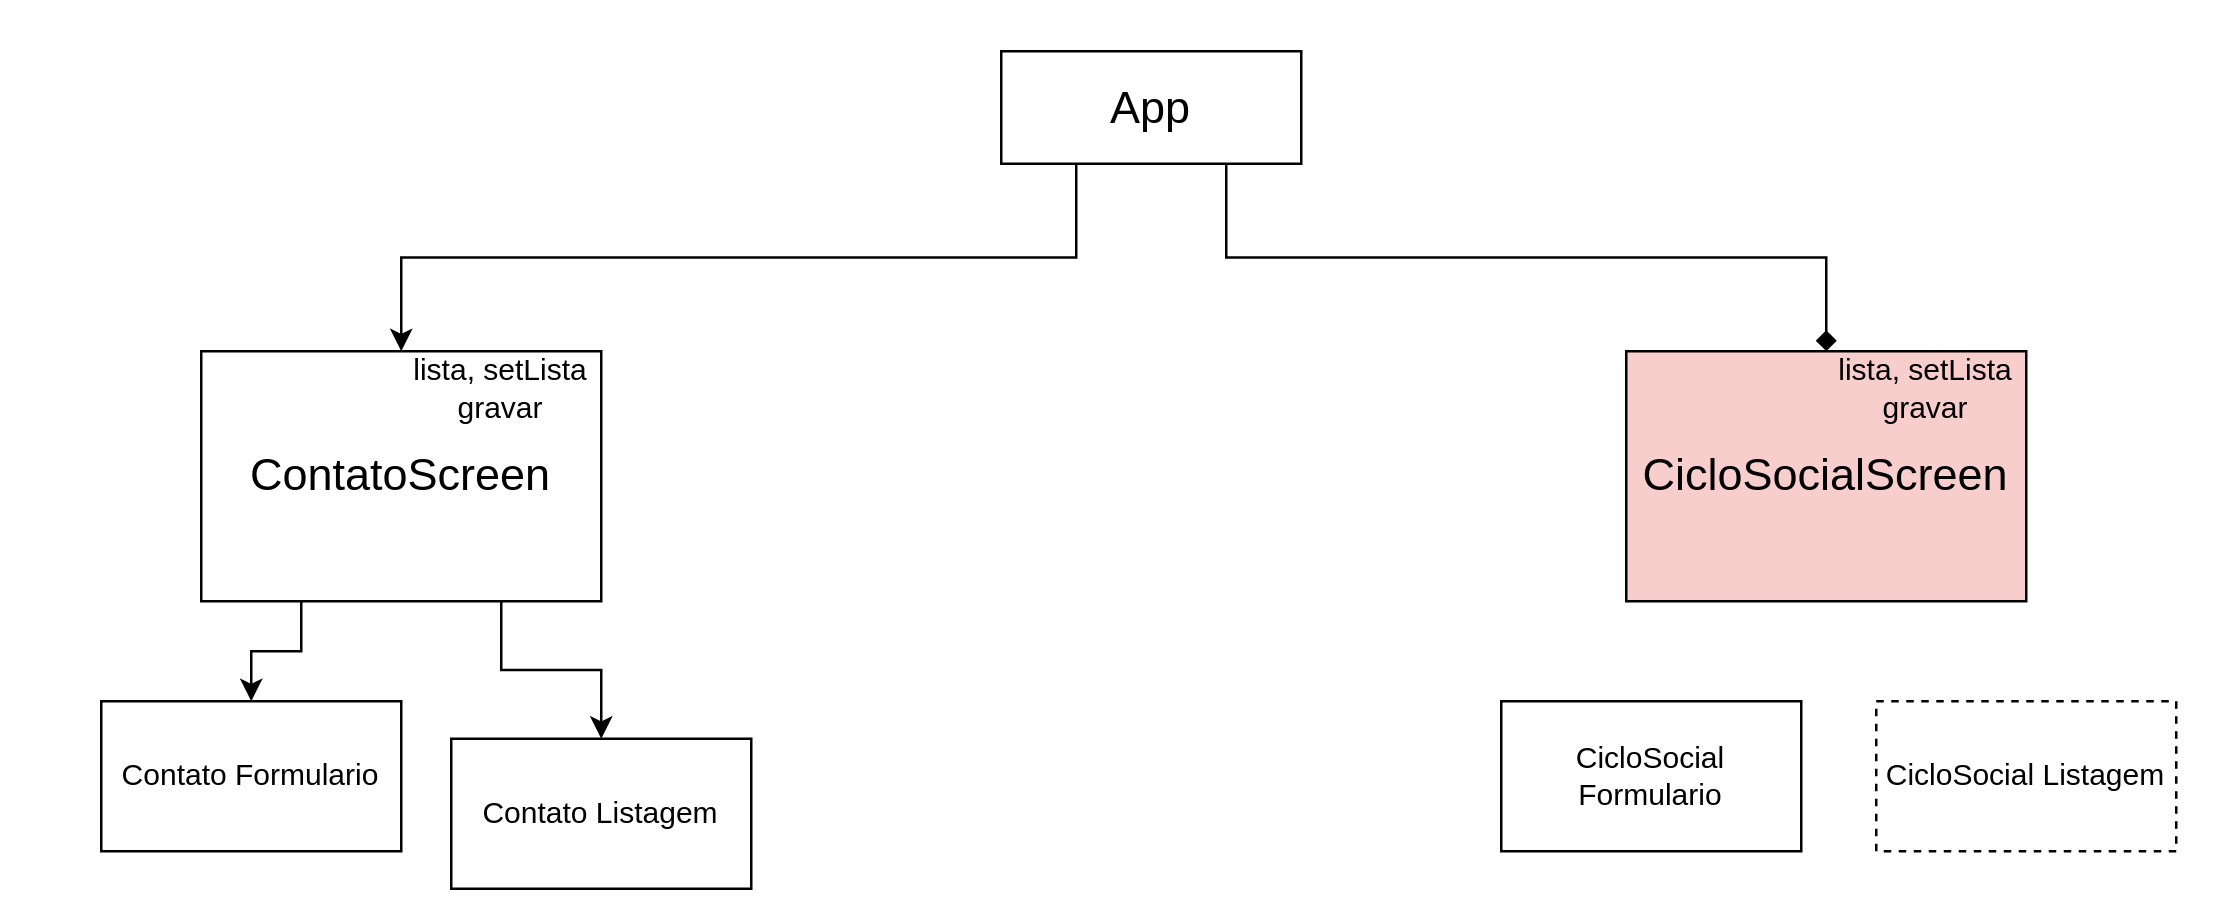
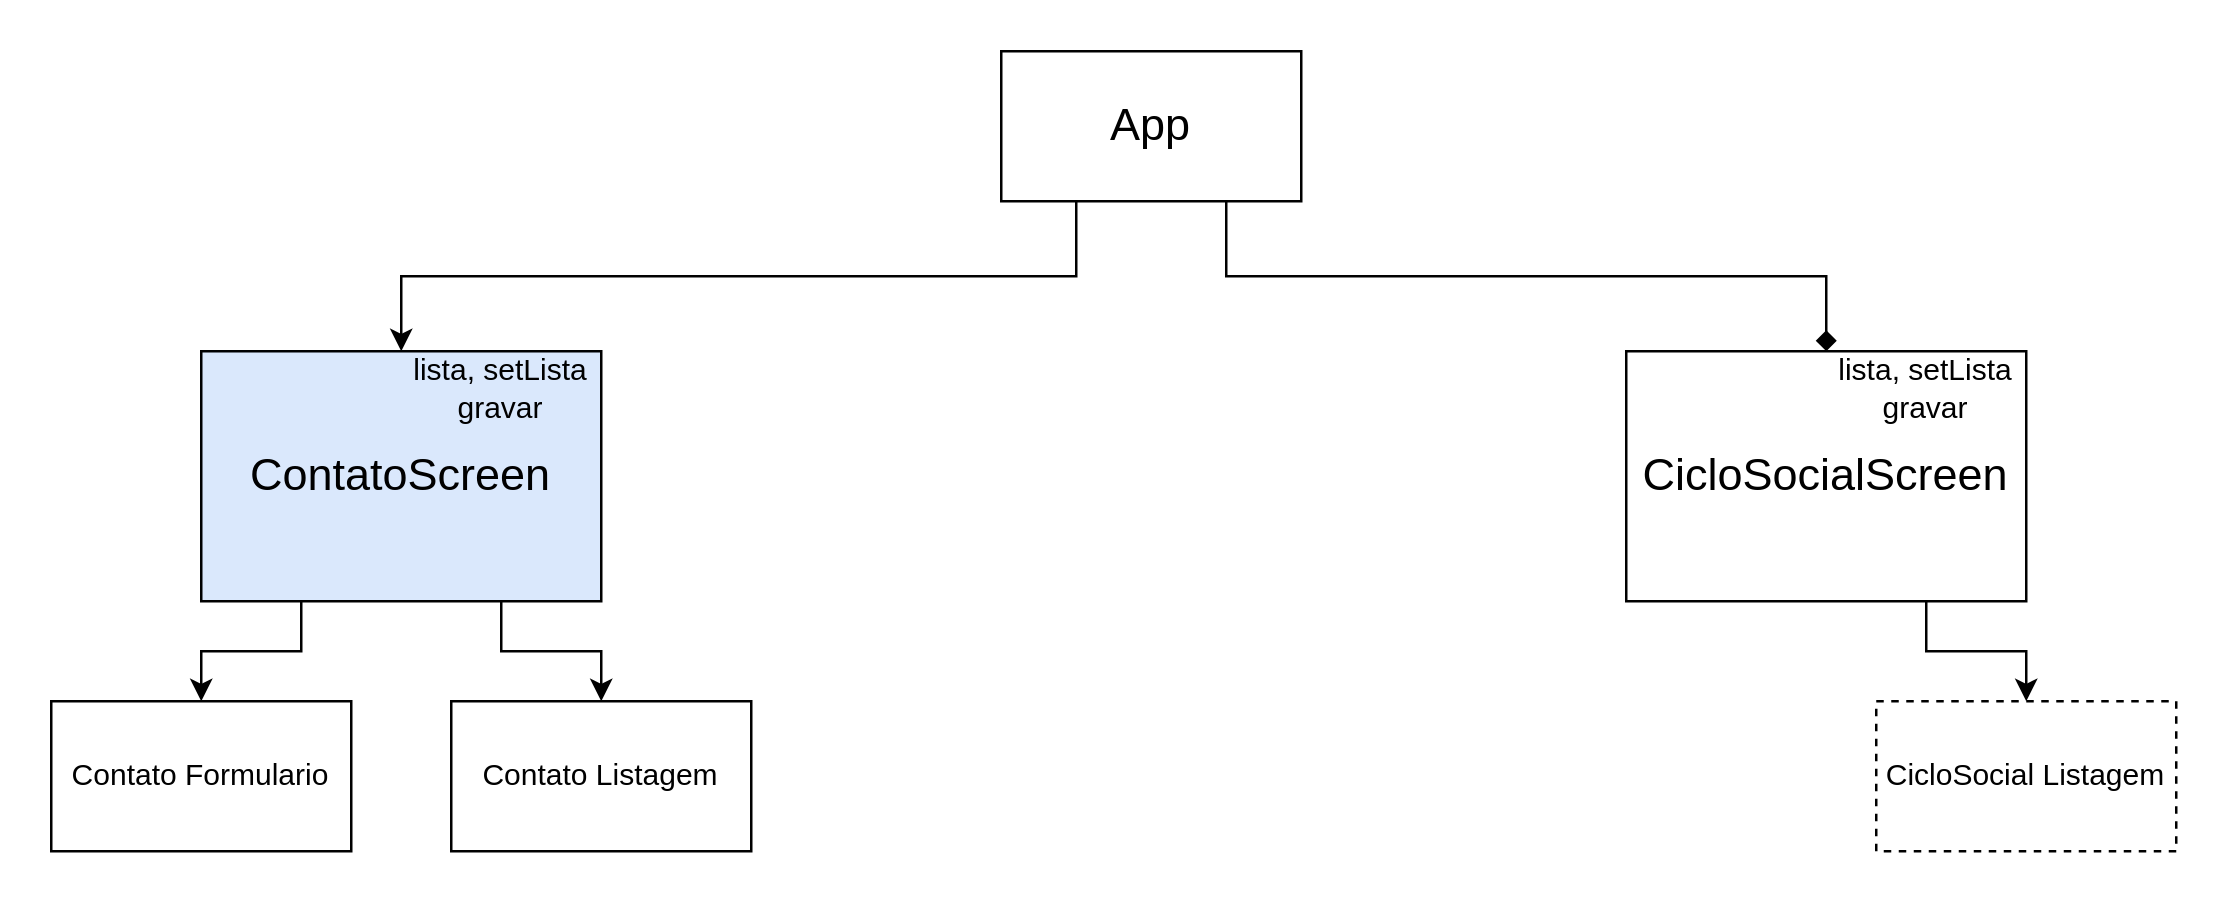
- <mxCell id="4" value="&lt;font style=&quot;font-size: 18px;&quot;&gt;App&lt;/font&gt;" style="rounded=0;whiteSpace=wrap;html=1;" vertex="1" parent="1"><mxGeometry x="400" y="20" width="120" height="45" as="geometry" /></mxCell>
+ <mxCell id="4" value="&lt;font style=&quot;font-size: 18px;&quot;&gt;App&lt;/font&gt;" style="rounded=0;whiteSpace=wrap;html=1;" vertex="1" parent="1"><mxGeometry x="400" width="120" height="60" as="geometry" y="20" /></mxCell>
- <mxCell id="7" value="&lt;font style=&quot;font-size: 18px;&quot;&gt;ContatoScreen&lt;/font&gt;" style="rounded=0;whiteSpace=wrap;html=1;" vertex="1" parent="1"><mxGeometry x="80" y="140" width="160" height="100" as="geometry" /></mxCell>
+ <mxCell id="7" value="&lt;font style=&quot;font-size: 18px;&quot;&gt;ContatoScreen&lt;/font&gt;" style="rounded=0;whiteSpace=wrap;html=1;fillColor=#dae8fc;" vertex="1" parent="1"><mxGeometry x="80" y="140" width="160" height="100" as="geometry" /></mxCell>
- <mxCell id="9" value="&lt;font style=&quot;font-size: 18px;&quot;&gt;CicloSocialScreen&lt;/font&gt;" style="rounded=0;whiteSpace=wrap;html=1;fillColor=#f8cecc;" vertex="1" parent="1"><mxGeometry x="650" y="140" width="160" height="100" as="geometry" /></mxCell>
+ <mxCell id="9" value="&lt;font style=&quot;font-size: 18px;&quot;&gt;CicloSocialScreen&lt;/font&gt;" style="rounded=0;whiteSpace=wrap;html=1;" vertex="1" parent="1"><mxGeometry x="650" y="140" width="160" height="100" as="geometry" /></mxCell>
+ <mxCell id="8" style="edgeStyle=orthogonalEdgeStyle;rounded=0;orthogonalLoop=1;jettySize=auto;html=1;exitX=0.75;exitY=1;exitDx=0;exitDy=0;entryX=0.5;entryY=0;entryDx=0;entryDy=0;" edge="1" parent="1" source="9" target="13"><mxGeometry relative="1" as="geometry" /></mxCell>
- <mxCell id="10" value="Contato Formulario" style="rounded=0;whiteSpace=wrap;html=1;" vertex="1" parent="1"><mxGeometry x="40" y="280" width="120" height="60" as="geometry" /></mxCell>
+ <mxCell id="10" value="Contato Formulario" style="rounded=0;whiteSpace=wrap;html=1;" vertex="1" parent="1"><mxGeometry y="280" width="120" height="60" as="geometry" x="20" /></mxCell>
- <mxCell id="12" value="CicloSocial Formulario" style="rounded=0;whiteSpace=wrap;html=1;" vertex="1" parent="1"><mxGeometry x="600" y="280" width="120" height="60" as="geometry" /></mxCell>
- <mxCell id="11" value="Contato Listagem" style="rounded=0;whiteSpace=wrap;html=1;" vertex="1" parent="1"><mxGeometry x="180" y="295" width="120" height="60" as="geometry" /></mxCell>
+ <mxCell id="11" value="Contato Listagem" style="rounded=0;whiteSpace=wrap;html=1;" vertex="1" parent="1"><mxGeometry x="180" y="280" width="120" height="60" as="geometry" /></mxCell>
